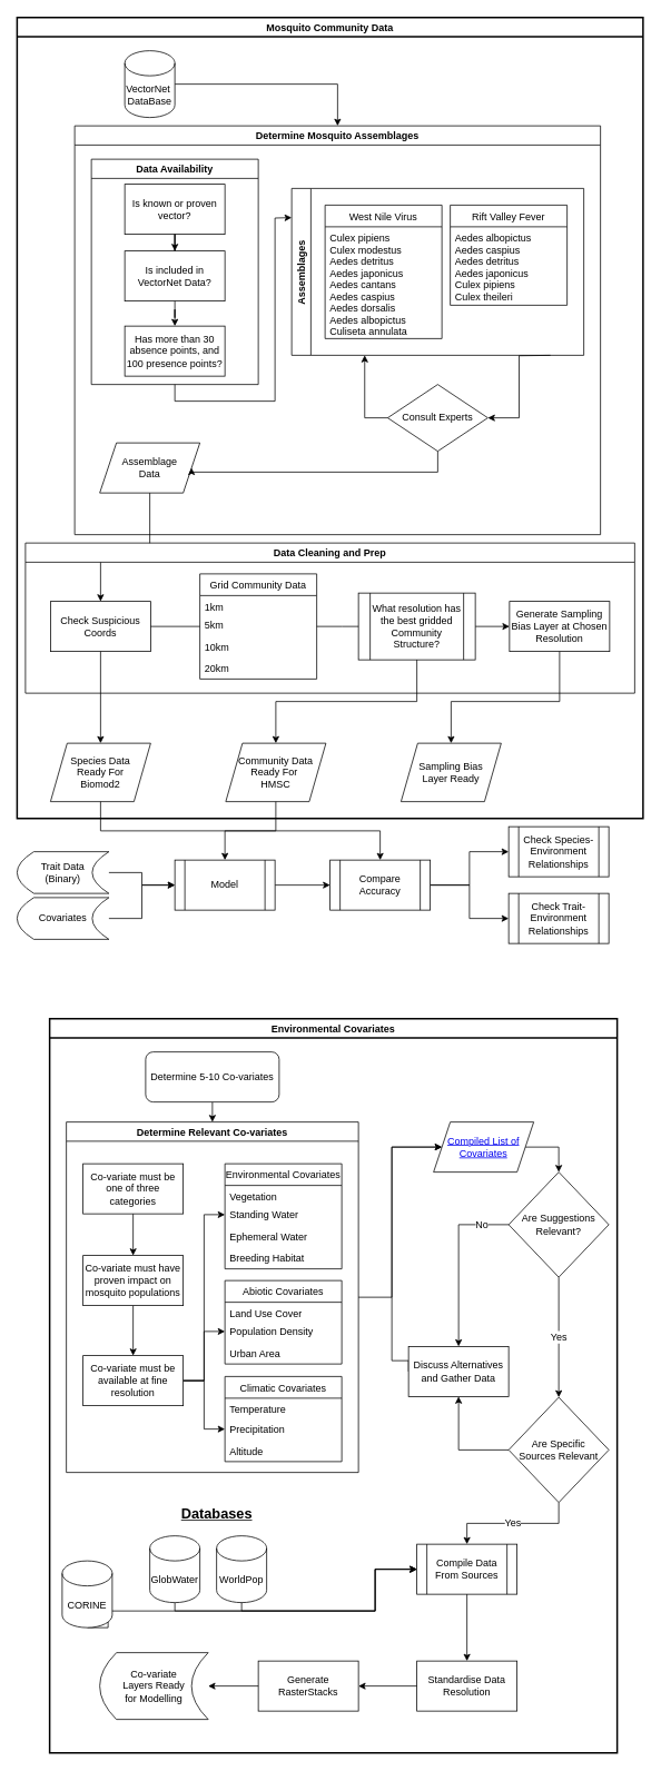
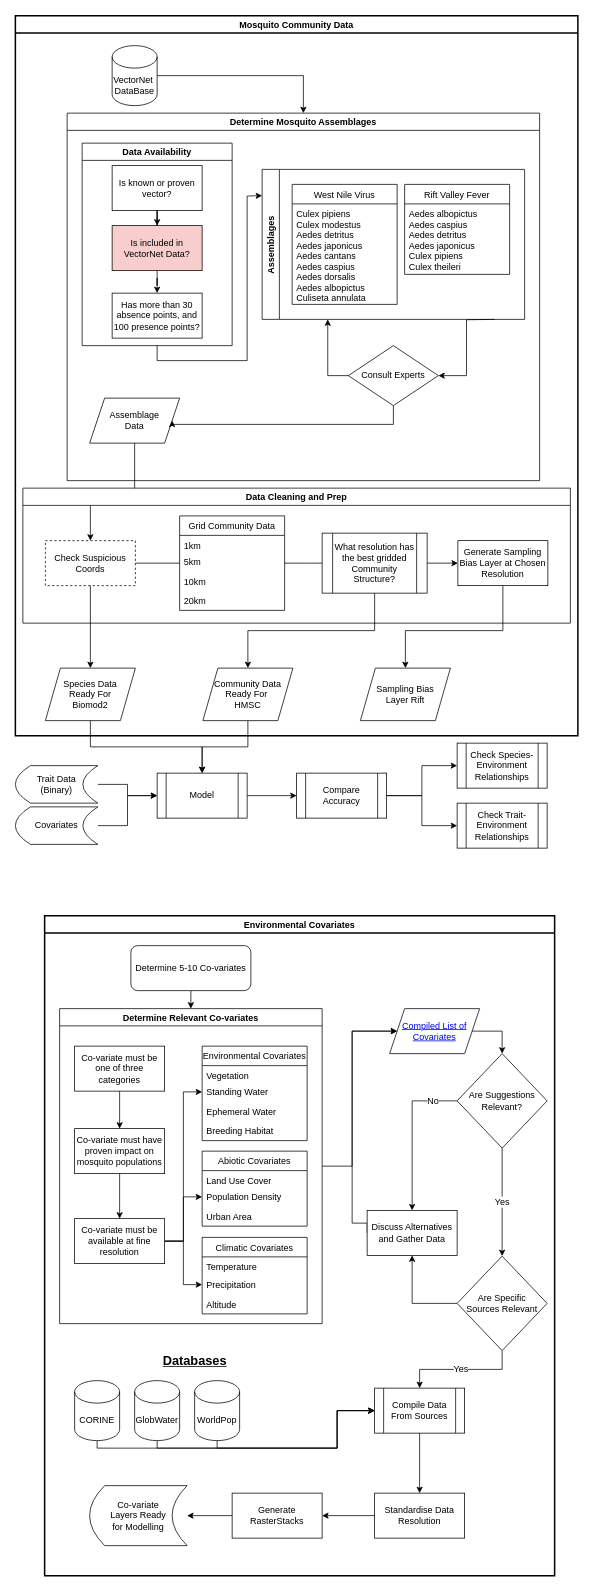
- <mxCell id="8" value="Is included in VectorNet Data?" style="whiteSpace=wrap;html=1;rounded=0;" parent="5" vertex="1"><mxGeometry x="40" y="110" width="120" height="60" as="geometry" /></mxCell>
+ <mxCell id="8" value="Is included in VectorNet Data?" style="whiteSpace=wrap;html=1;rounded=0;fillColor=#f8cecc;" parent="5" vertex="1"><mxGeometry x="40" y="110" width="120" height="60" as="geometry" /></mxCell>
- <mxCell id="25" value="Check Suspicious Coords" style="rounded=0;whiteSpace=wrap;html=1;" parent="24" vertex="1"><mxGeometry x="30" y="70" width="120" height="60" as="geometry" /></mxCell>
+ <mxCell id="25" value="Check Suspicious Coords" style="rounded=0;whiteSpace=wrap;html=1;dashed=1;" parent="24" vertex="1"><mxGeometry x="30" y="70" width="120" height="60" as="geometry" /></mxCell>
- <mxCell id="36" value="Sampling Bias &lt;br&gt;Layer Ready" style="shape=parallelogram;perimeter=parallelogramPerimeter;whiteSpace=wrap;html=1;fixedSize=1;" parent="2" vertex="1"><mxGeometry x="460" y="870" width="120" height="70" as="geometry" /></mxCell>
+ <mxCell id="36" value="Sampling Bias &lt;br&gt;Layer Rift" style="shape=parallelogram;perimeter=parallelogramPerimeter;whiteSpace=wrap;html=1;fixedSize=1;" parent="2" vertex="1"><mxGeometry x="460" y="870" width="120" height="70" as="geometry" /></mxCell>
- <mxCell id="100" style="edgeStyle=orthogonalEdgeStyle;rounded=0;orthogonalLoop=1;jettySize=auto;html=1;exitX=0.5;exitY=1;exitDx=0;exitDy=0;" edge="1" parent="1" source="38" target="97"><mxGeometry relative="1" as="geometry" /></mxCell>
+ <mxCell id="100" style="edgeStyle=orthogonalEdgeStyle;rounded=0;orthogonalLoop=1;jettySize=auto;html=1;exitX=0.5;exitY=1;exitDx=0;exitDy=0;entryX=0.5;entryY=0;entryDx=0;entryDy=0;" edge="1" parent="1" source="38" target="94"><mxGeometry relative="1" as="geometry" /></mxCell>
- <mxCell id="70" value="CORINE" style="shape=cylinder3;whiteSpace=wrap;html=1;boundedLbl=1;backgroundOutline=1;size=15;" parent="42" vertex="1"><mxGeometry x="15" y="650" width="60" height="80" as="geometry" /></mxCell>
+ <mxCell id="70" value="CORINE" style="shape=cylinder3;whiteSpace=wrap;html=1;boundedLbl=1;backgroundOutline=1;size=15;" parent="42" vertex="1"><mxGeometry x="40" y="620" width="60" height="80" as="geometry" /></mxCell>
